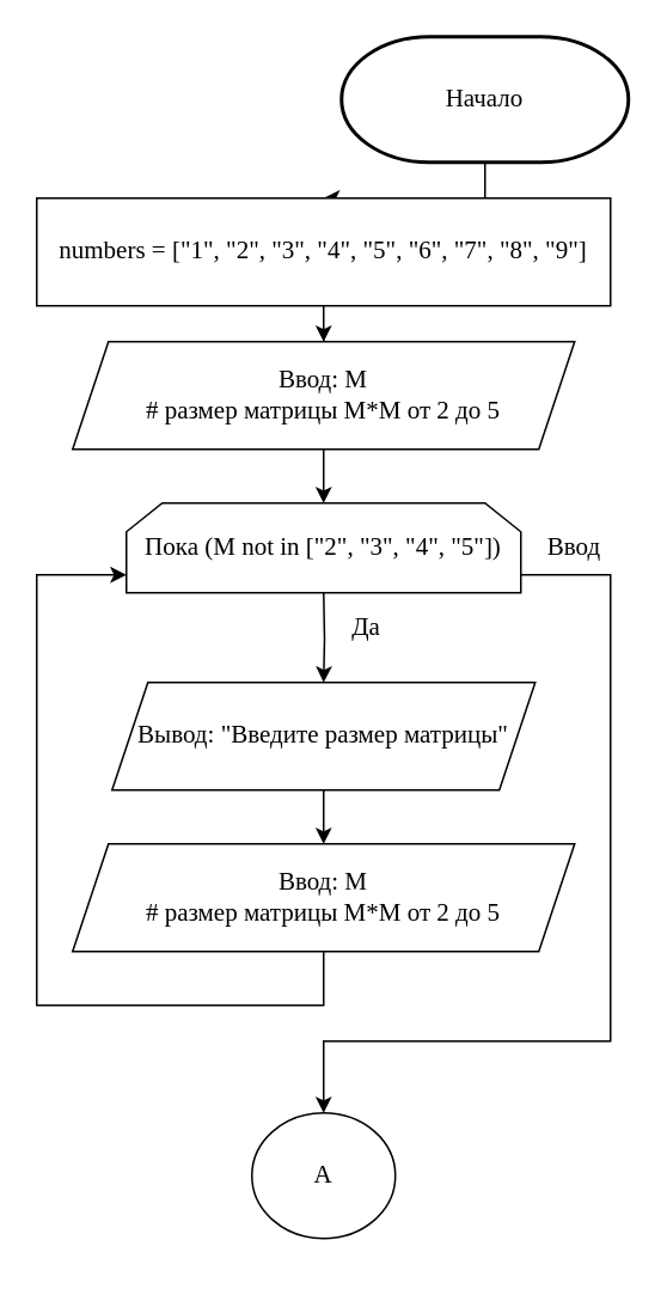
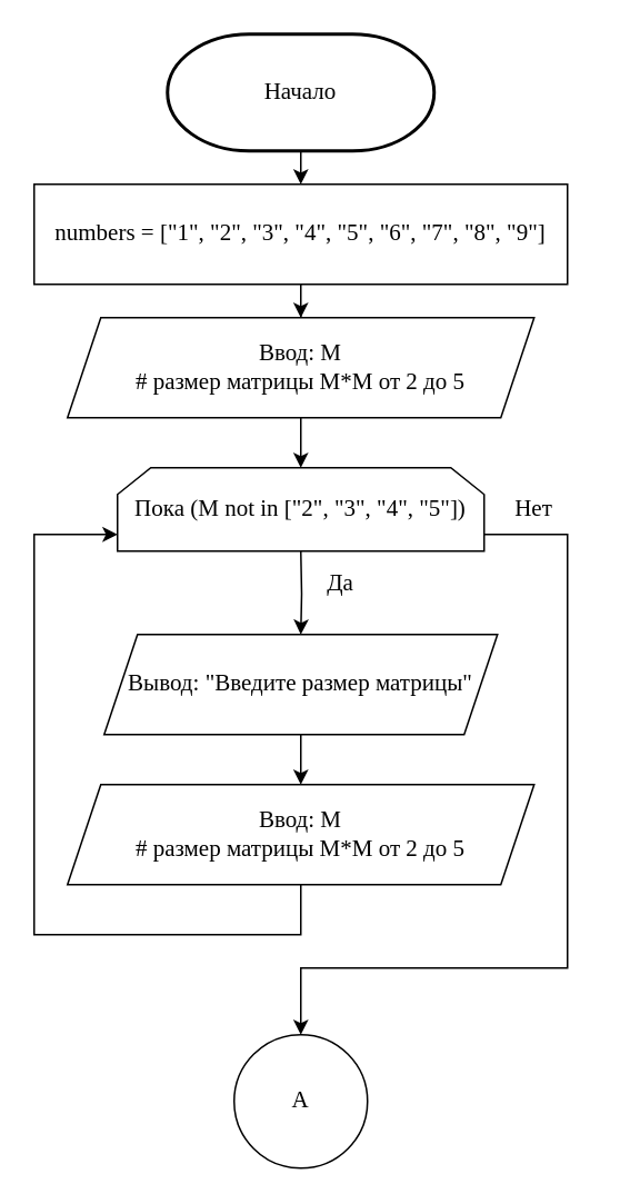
- <mxCell id="3" value="&lt;font style=&quot;font-size: 14px;&quot; face=&quot;Times New Roman&quot;&gt;Начало&lt;/font&gt;" style="strokeWidth=2;html=1;shape=mxgraph.flowchart.terminator;whiteSpace=wrap;" parent="1" vertex="1"><mxGeometry x="190" y="20" width="160" height="70" as="geometry" /></mxCell>
+ <mxCell id="3" value="&lt;font style=&quot;font-size: 14px;&quot; face=&quot;Times New Roman&quot;&gt;Начало&lt;/font&gt;" style="strokeWidth=2;html=1;shape=mxgraph.flowchart.terminator;whiteSpace=wrap;" parent="1" vertex="1"><mxGeometry x="100" y="20" width="160" height="70" as="geometry" /></mxCell>
- <mxCell id="16" value="&lt;font style=&quot;font-size: 14px;&quot; face=&quot;Times New Roman&quot;&gt;Ввод&lt;br&gt;&lt;/font&gt;" style="text;html=1;strokeColor=none;fillColor=none;align=center;verticalAlign=middle;whiteSpace=wrap;rounded=0;" parent="1" vertex="1"><mxGeometry x="290" y="290" width="60" height="30" as="geometry" /></mxCell>
+ <mxCell id="16" value="&lt;font style=&quot;font-size: 14px;&quot; face=&quot;Times New Roman&quot;&gt;Нет&lt;br&gt;&lt;/font&gt;" style="text;html=1;strokeColor=none;fillColor=none;align=center;verticalAlign=middle;whiteSpace=wrap;rounded=0;" parent="1" vertex="1"><mxGeometry x="290" y="290" width="60" height="30" as="geometry" /></mxCell>
- <mxCell id="14" value="A" style="ellipse;whiteSpace=wrap;html=1;aspect=fixed;fontFamily=Times New Roman;fontSize=14;" parent="1" vertex="1"><mxGeometry x="140" y="620" width="80" height="70" as="geometry" /></mxCell>
+ <mxCell id="14" value="A" style="ellipse;whiteSpace=wrap;html=1;aspect=fixed;fontFamily=Times New Roman;fontSize=14;" parent="1" vertex="1"><mxGeometry x="140" y="620" width="80" height="80" as="geometry" /></mxCell>
